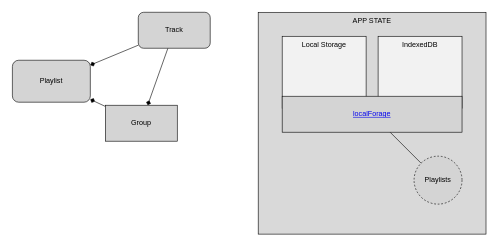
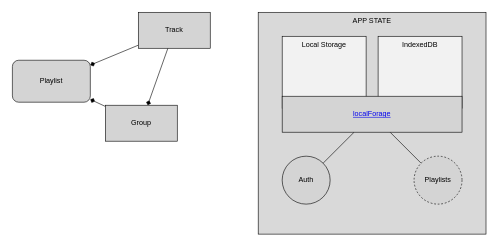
- <mxCell id="15" value="Track" style="whiteSpace=wrap;html=1;labelBackgroundColor=none;strokeColor=#000000;fillColor=#D4D4D4;gradientColor=none;rounded=1;" parent="1" vertex="1"><mxGeometry x="230" y="20" width="120" height="60" as="geometry" /></mxCell>
+ <mxCell id="15" value="Track" style="rounded=0;whiteSpace=wrap;html=1;labelBackgroundColor=none;strokeColor=#000000;fillColor=#D4D4D4;gradientColor=none;" parent="1" vertex="1"><mxGeometry x="230" y="20" width="120" height="60" as="geometry" /></mxCell>
+ <mxCell id="6" style="edgeStyle=none;rounded=0;orthogonalLoop=1;jettySize=auto;html=1;endArrow=none;endFill=0;" parent="1" source="7" target="9" edge="1"><mxGeometry relative="1" as="geometry" /></mxCell>
+ <mxCell id="9" value="Auth" style="ellipse;whiteSpace=wrap;html=1;aspect=fixed;labelBackgroundColor=none;strokeColor=#000000;fillColor=#D4D4D4;" parent="1" vertex="1"><mxGeometry x="470" y="260" width="80" height="80" as="geometry" /></mxCell>
